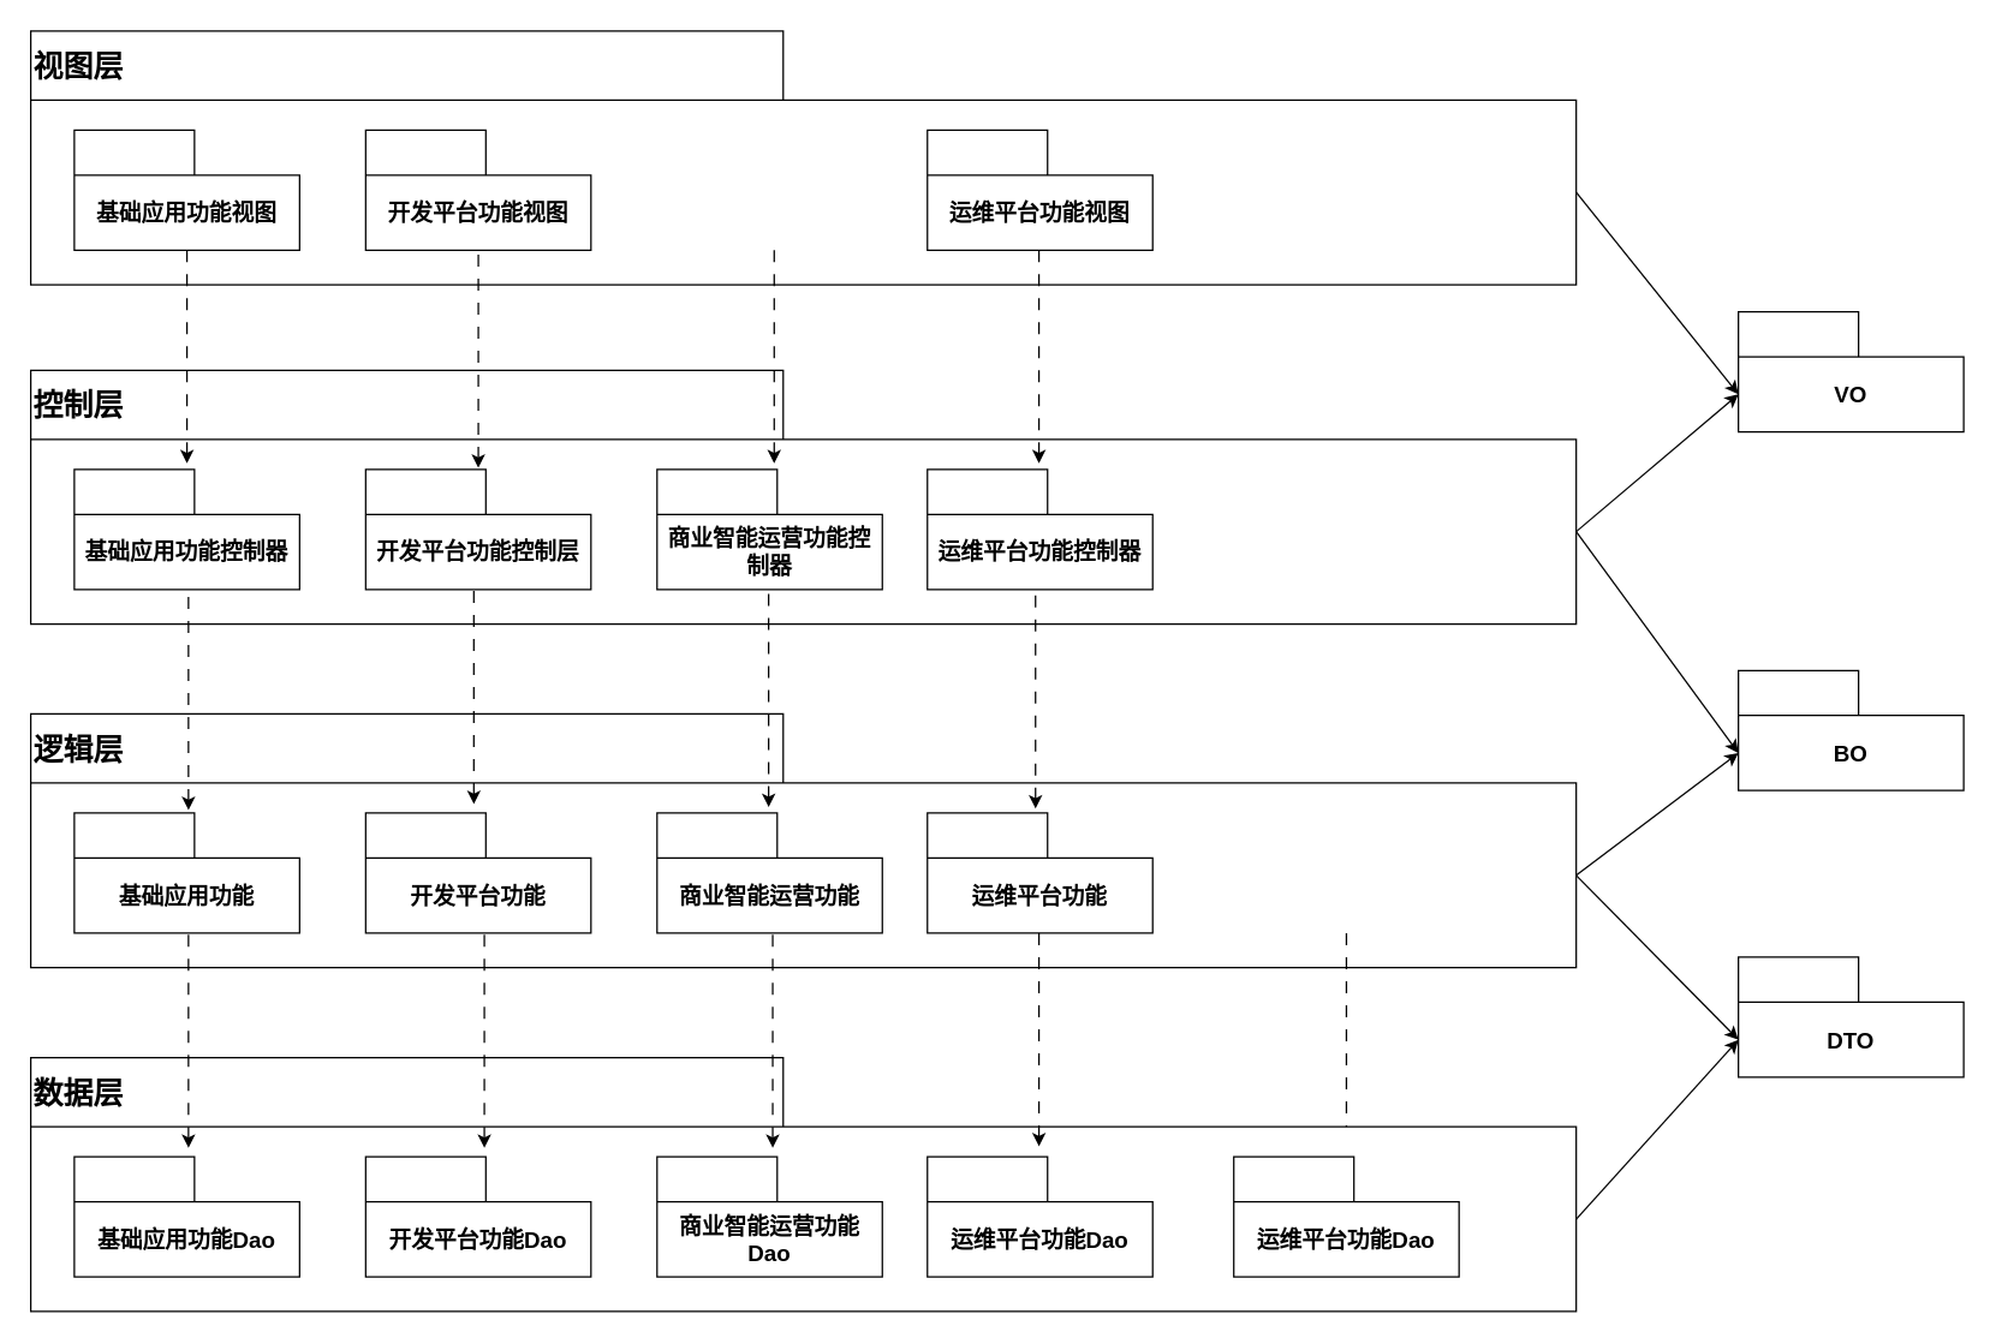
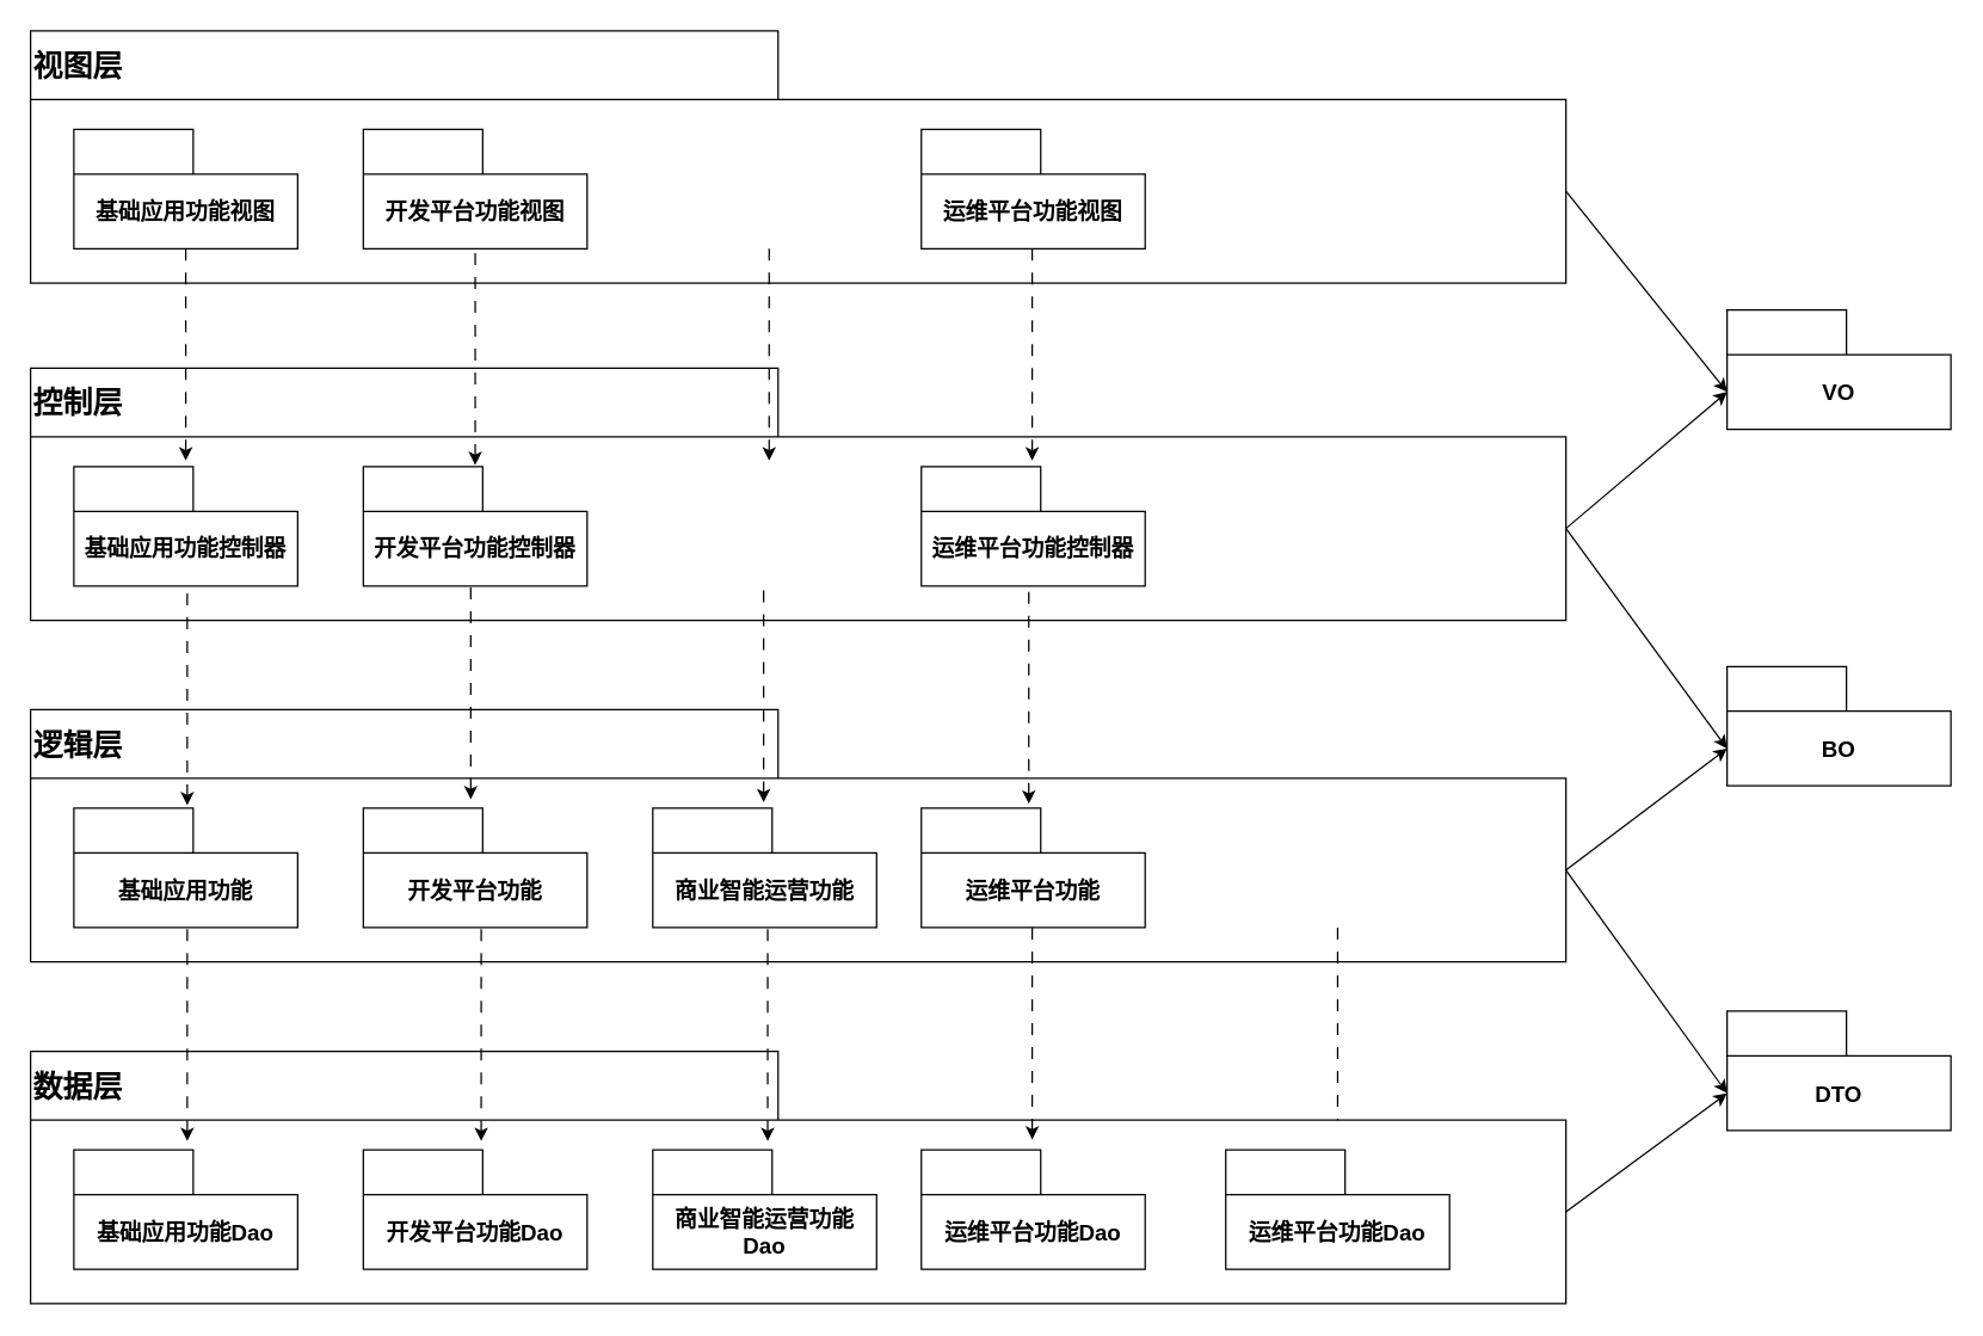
- <mxCell id="5" value="&lt;font style=&quot;font-size: 15px;&quot;&gt;商业智能运营功能&lt;/font&gt;&lt;span style=&quot;font-size: 15px;&quot;&gt;控制器&lt;/span&gt;" style="shape=folder;fontStyle=1;tabWidth=80;tabHeight=30;tabPosition=left;html=1;boundedLbl=1;whiteSpace=wrap;" vertex="1" parent="2"><mxGeometry x="417" y="66" width="150" height="80" as="geometry" /></mxCell>
- <mxCell id="4" value="&lt;font style=&quot;font-size: 15px;&quot;&gt;开发平台功能&lt;/font&gt;&lt;span style=&quot;font-size: 15px;&quot;&gt;控制层&lt;/span&gt;" style="shape=folder;fontStyle=1;tabWidth=80;tabHeight=30;tabPosition=left;html=1;boundedLbl=1;whiteSpace=wrap;" vertex="1" parent="2"><mxGeometry x="223" y="66" width="150" height="80" as="geometry" /></mxCell>
+ <mxCell id="4" value="&lt;font style=&quot;font-size: 15px;&quot;&gt;开发平台功能&lt;/font&gt;&lt;span style=&quot;font-size: 15px;&quot;&gt;控制器&lt;/span&gt;" style="shape=folder;fontStyle=1;tabWidth=80;tabHeight=30;tabPosition=left;html=1;boundedLbl=1;whiteSpace=wrap;" vertex="1" parent="2"><mxGeometry x="223" y="66" width="150" height="80" as="geometry" /></mxCell>
- <mxCell id="28" value="&lt;span style=&quot;font-size: 15px;&quot;&gt;DTO&lt;/span&gt;" style="shape=folder;fontStyle=1;tabWidth=80;tabHeight=30;tabPosition=left;html=1;boundedLbl=1;whiteSpace=wrap;" vertex="1" parent="1"><mxGeometry x="1157" y="637" width="150" height="80" as="geometry" /></mxCell>
+ <mxCell id="28" value="&lt;span style=&quot;font-size: 15px;&quot;&gt;DTO&lt;/span&gt;" style="shape=folder;fontStyle=1;tabWidth=80;tabHeight=30;tabPosition=left;html=1;boundedLbl=1;whiteSpace=wrap;" vertex="1" parent="1"><mxGeometry x="1157" y="677" width="150" height="80" as="geometry" /></mxCell>
